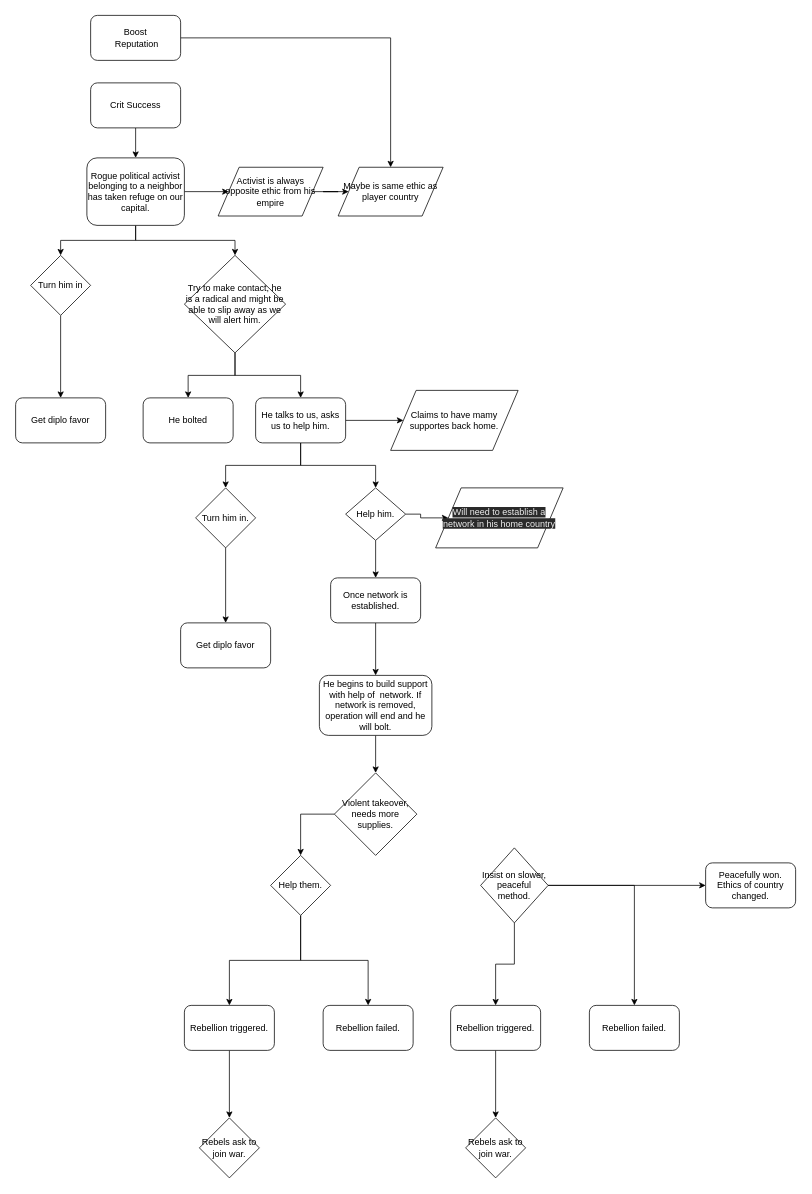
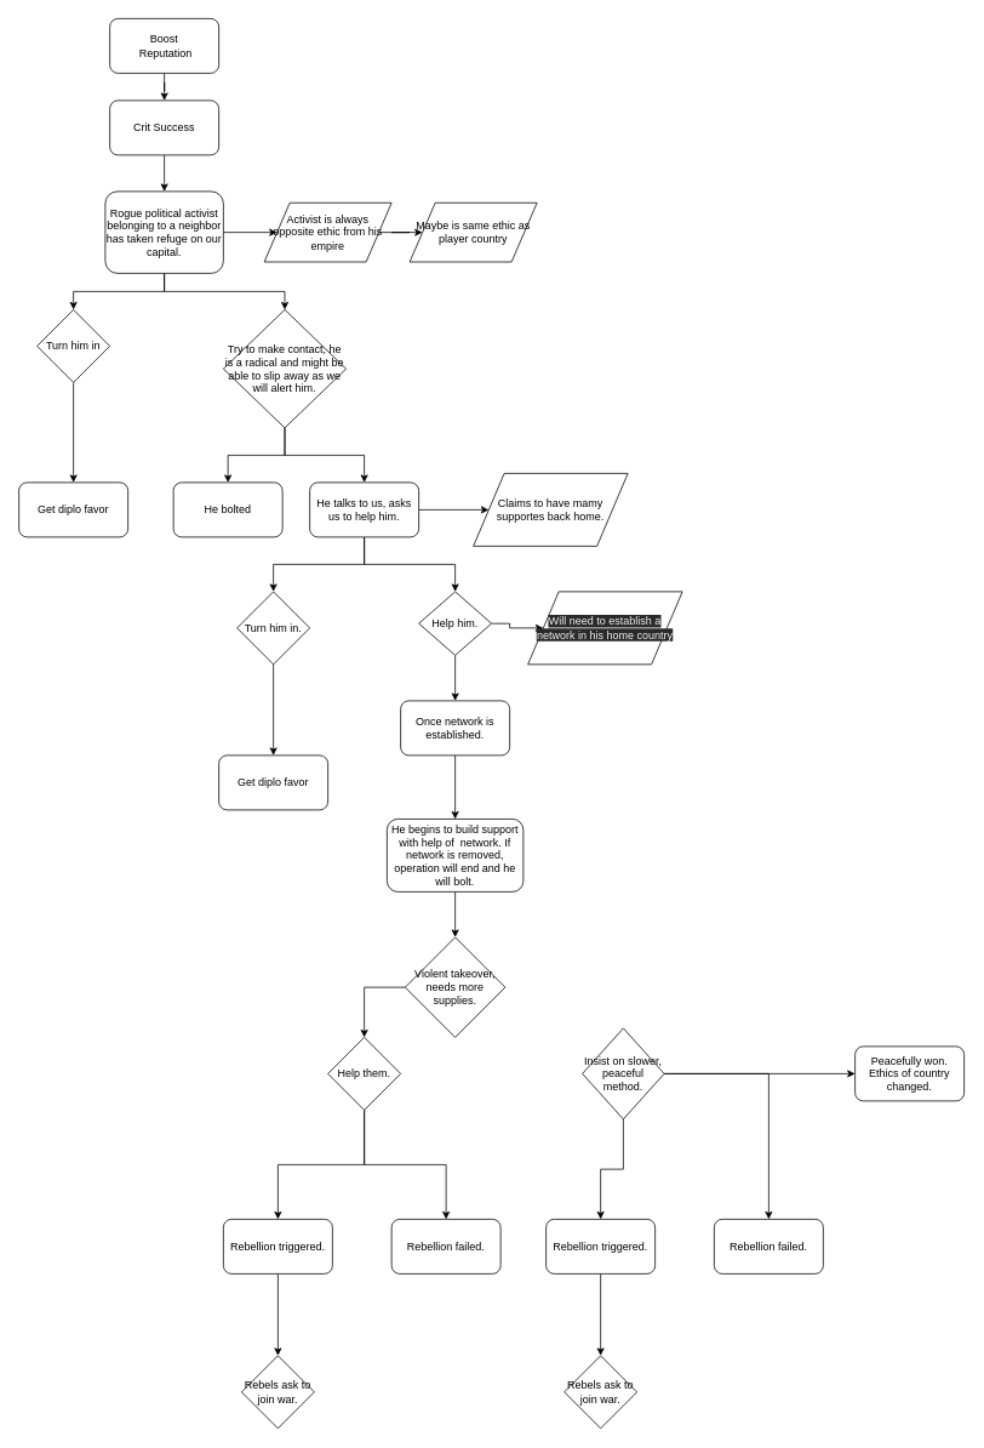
- <mxCell id="2" style="edgeStyle=orthogonalEdgeStyle;rounded=0;orthogonalLoop=1;jettySize=auto;html=1;" parent="1" source="3" target="19" edge="1"><mxGeometry relative="1" as="geometry" /></mxCell>
+ <mxCell id="2" style="edgeStyle=orthogonalEdgeStyle;rounded=0;orthogonalLoop=1;jettySize=auto;html=1;entryX=0.5;entryY=0;entryDx=0;entryDy=0;" parent="1" source="3" target="5" edge="1"><mxGeometry relative="1" as="geometry" /></mxCell>
